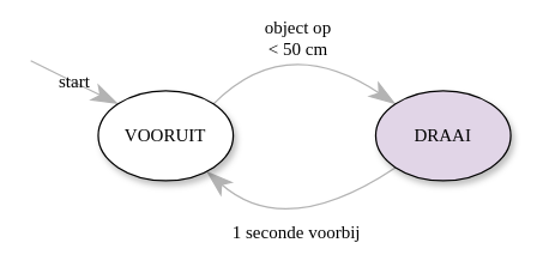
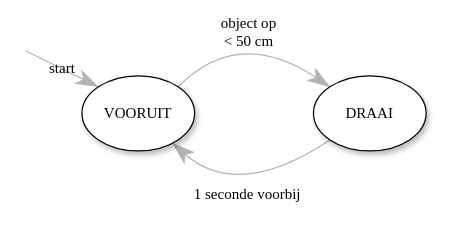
- <mxCell id="6" value="DRAAI" style="ellipse;whiteSpace=wrap;html=1;rounded=0;shadow=1;comic=0;labelBackgroundColor=none;strokeWidth=1;fontFamily=Verdana;fontSize=12;align=center;fillColor=#e1d5e7;" vertex="1" parent="1"><mxGeometry x="250" y="60" width="90" height="60" as="geometry" /></mxCell>
+ <mxCell id="6" value="DRAAI" style="ellipse;whiteSpace=wrap;html=1;rounded=0;shadow=1;comic=0;labelBackgroundColor=none;strokeWidth=1;fontFamily=Verdana;fontSize=12;align=center;" vertex="1" parent="1"><mxGeometry x="250" y="60" width="90" height="60" as="geometry" /></mxCell>
